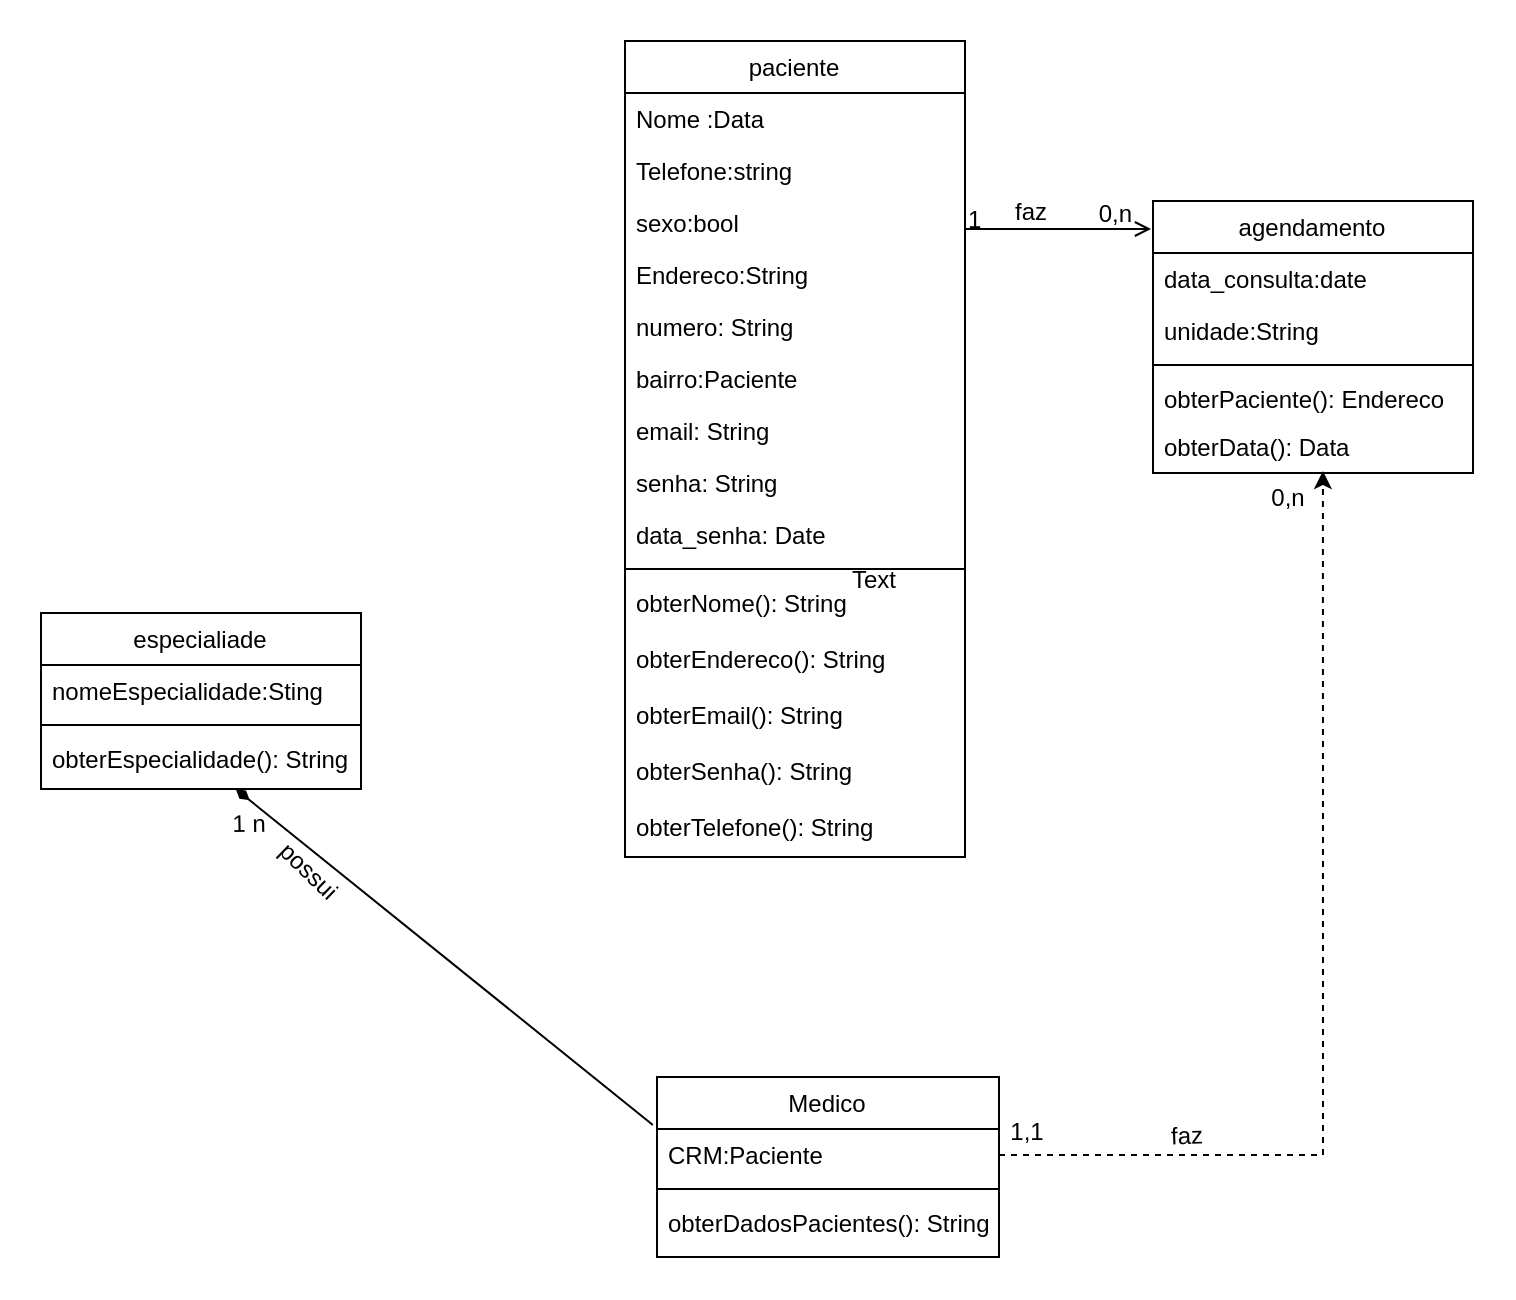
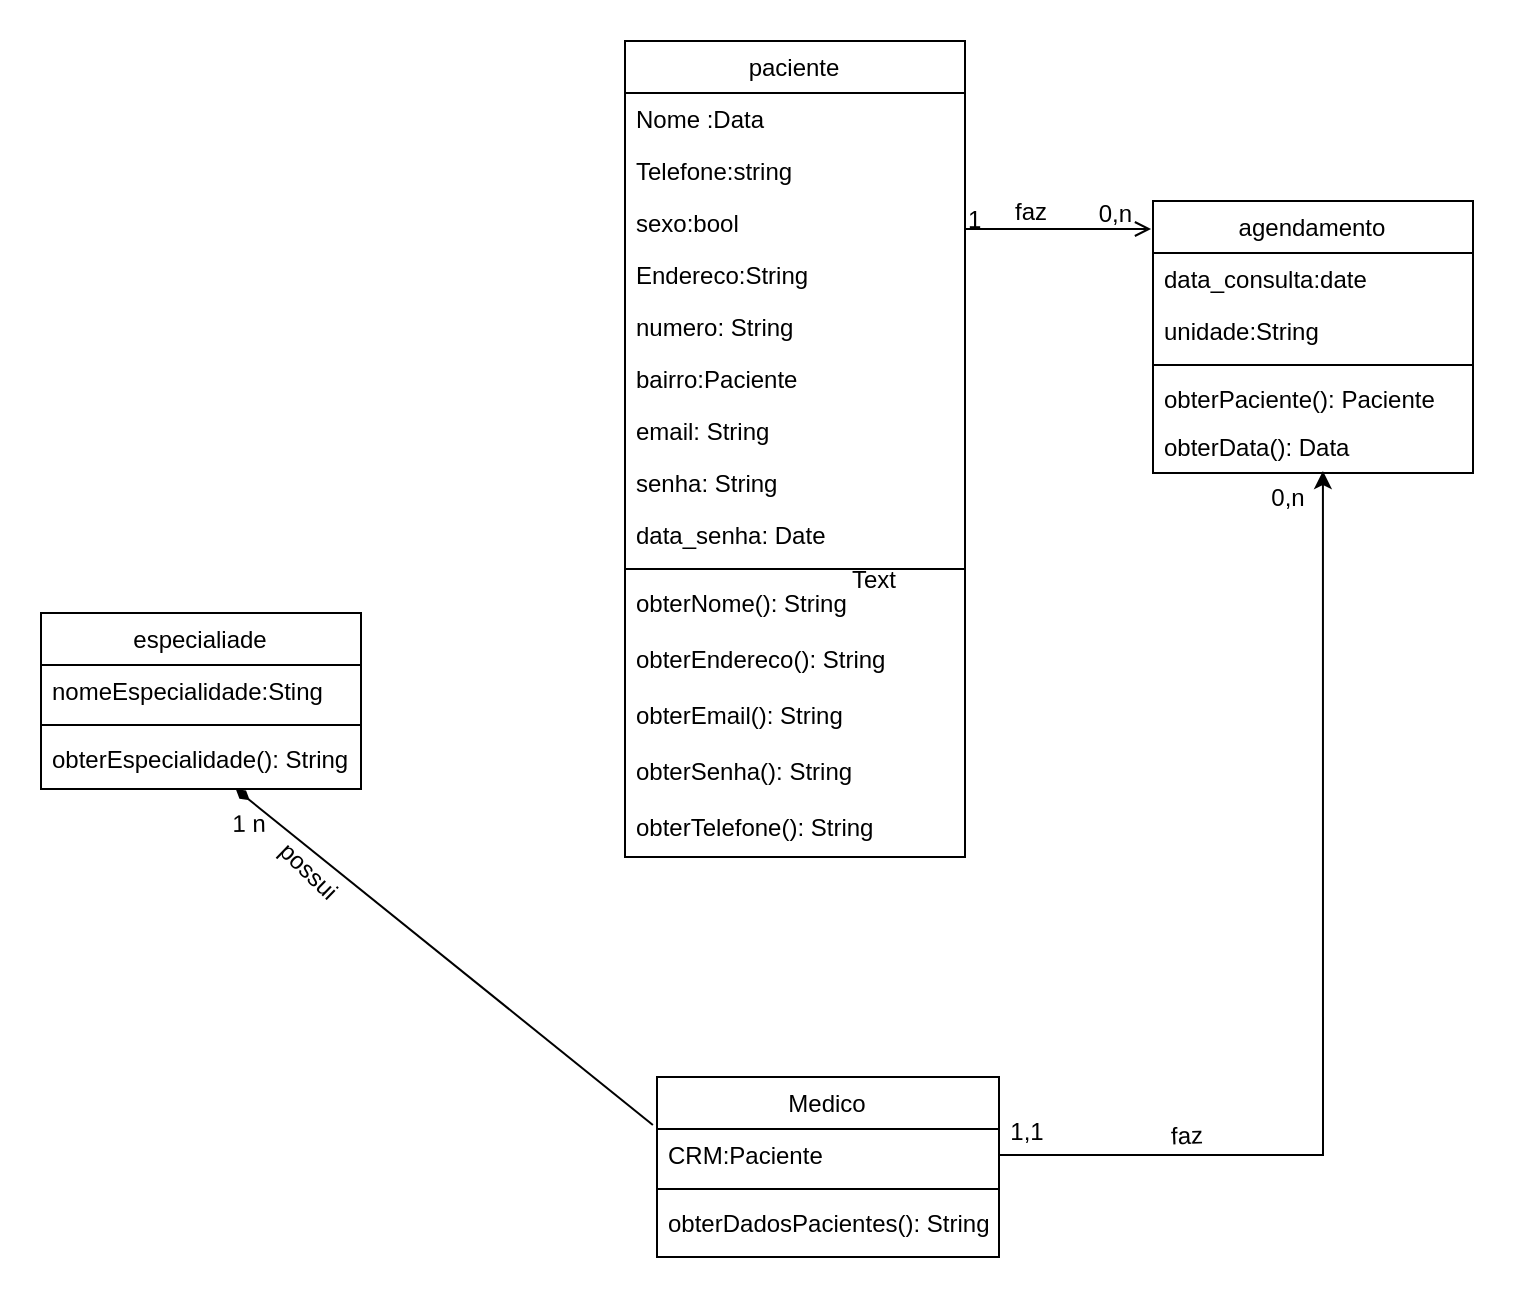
- <mxCell id="29" value="obterPaciente(): Endereco" style="text;align=left;verticalAlign=top;spacingLeft=4;spacingRight=4;overflow=hidden;rotatable=0;points=[[0,0.5],[1,0.5]];portConstraint=eastwest;fontStyle=0" parent="25" vertex="1"><mxGeometry y="86" width="160" height="24" as="geometry" /></mxCell>
+ <mxCell id="29" value="obterPaciente(): Paciente" style="text;align=left;verticalAlign=top;spacingLeft=4;spacingRight=4;overflow=hidden;rotatable=0;points=[[0,0.5],[1,0.5]];portConstraint=eastwest;fontStyle=0" parent="25" vertex="1"><mxGeometry y="86" width="160" height="24" as="geometry" /></mxCell>
- <mxCell id="40" style="edgeStyle=orthogonalEdgeStyle;rounded=0;orthogonalLoop=1;jettySize=auto;html=1;exitX=1;exitY=0.5;exitDx=0;exitDy=0;entryX=0.531;entryY=0.962;entryDx=0;entryDy=0;entryPerimeter=0;dashed=1;" edge="1" parent="1" source="19" target="30"><mxGeometry relative="1" as="geometry" /></mxCell>
+ <mxCell id="40" style="edgeStyle=orthogonalEdgeStyle;rounded=0;orthogonalLoop=1;jettySize=auto;html=1;exitX=1;exitY=0.5;exitDx=0;exitDy=0;entryX=0.531;entryY=0.962;entryDx=0;entryDy=0;entryPerimeter=0;" edge="1" parent="1" source="19" target="30"><mxGeometry relative="1" as="geometry" /></mxCell>
